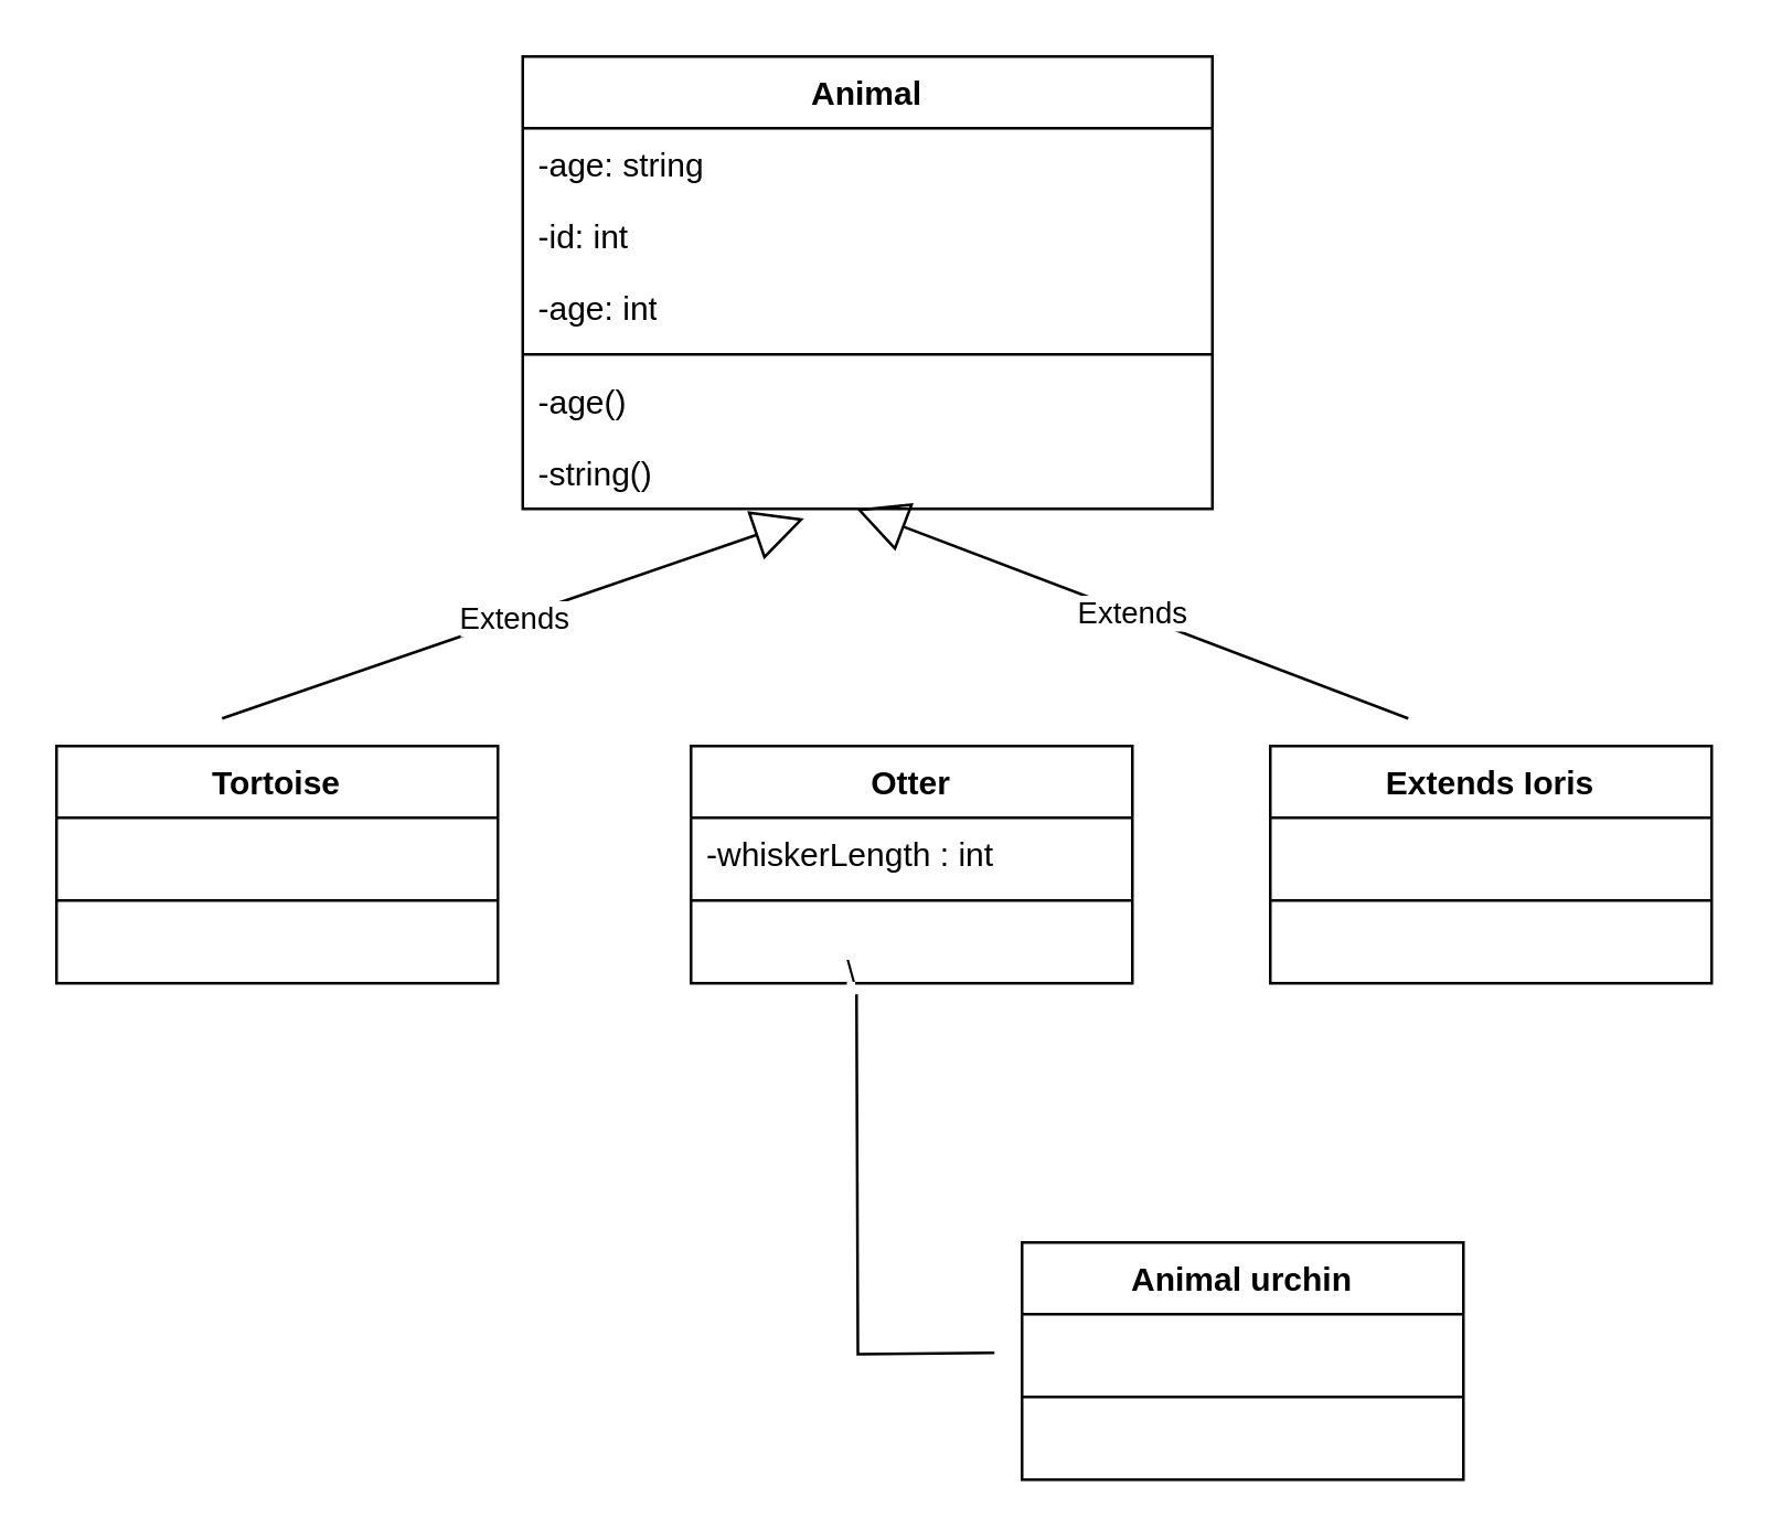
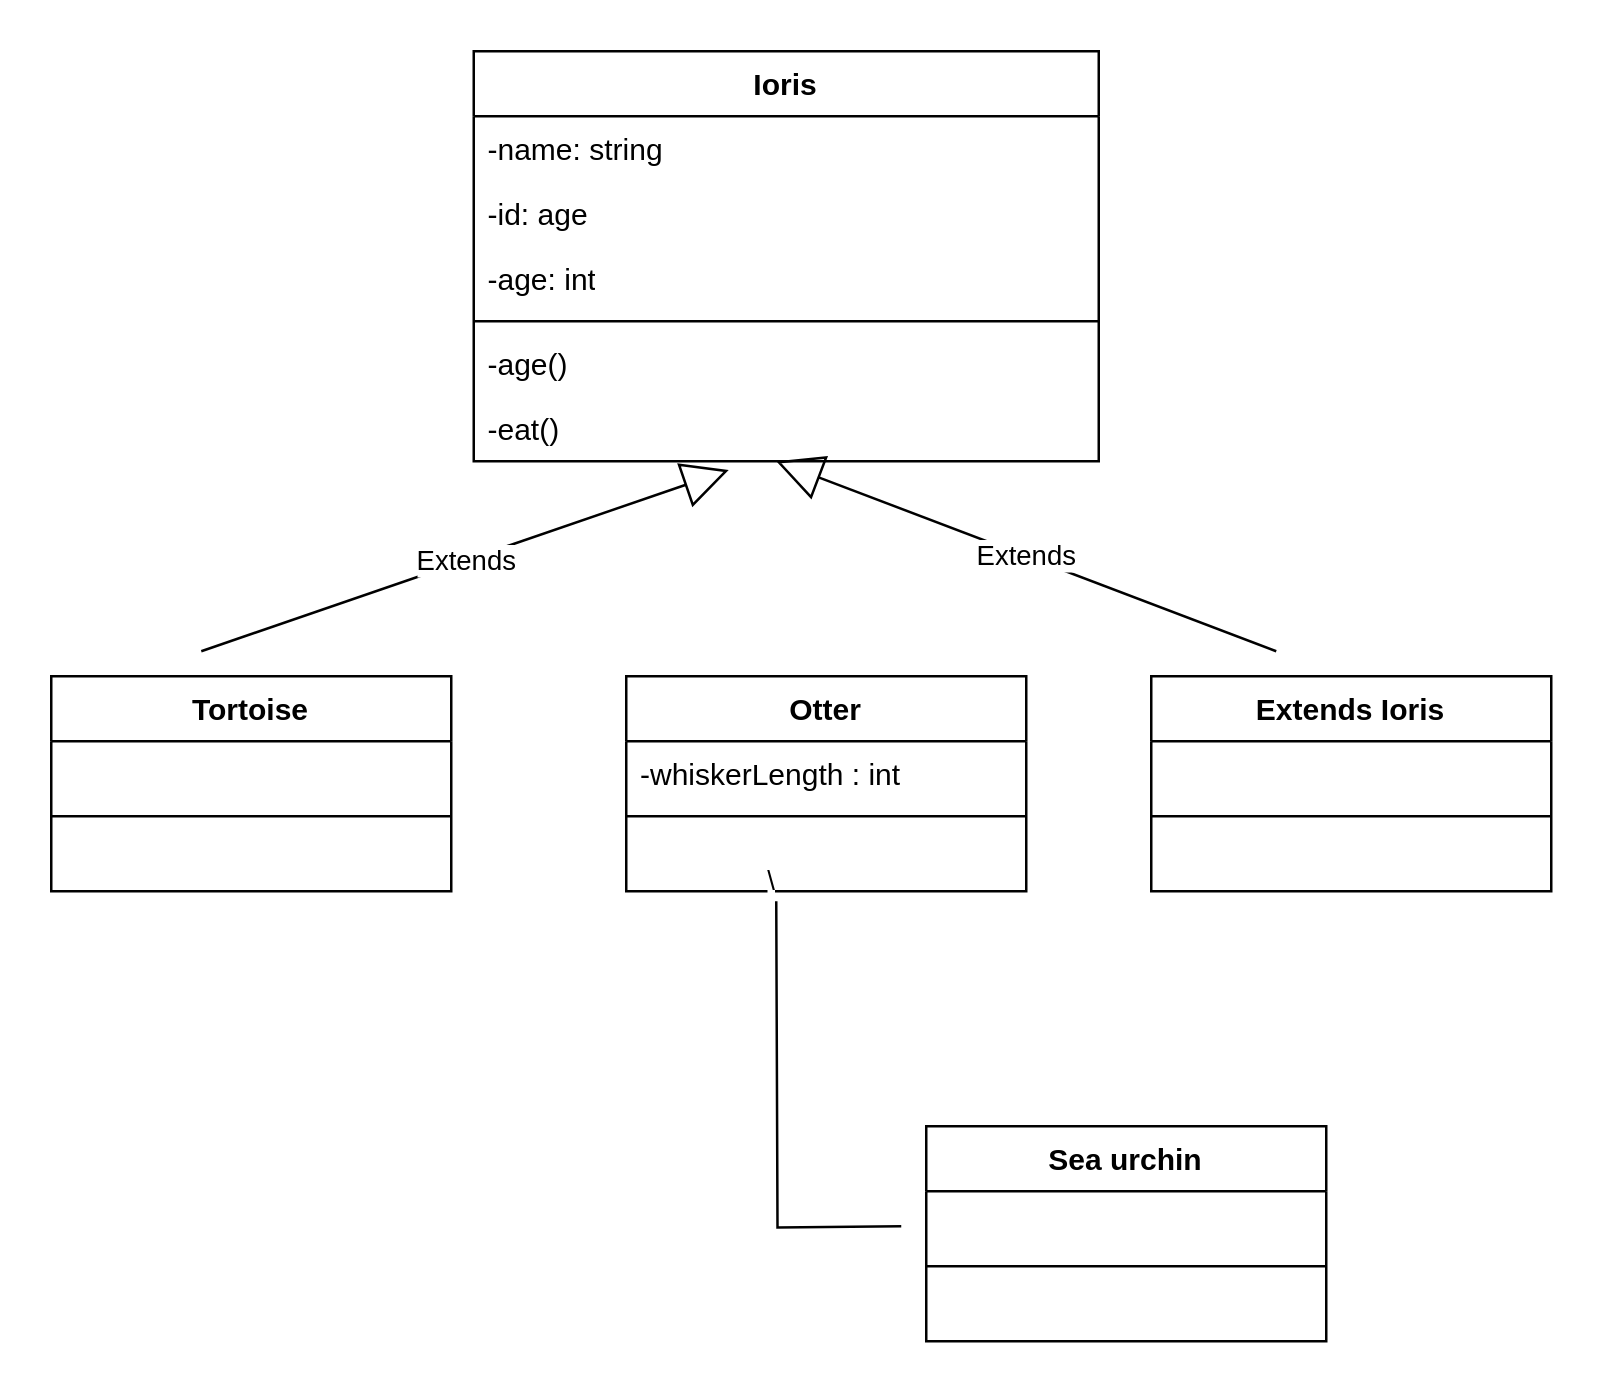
- <mxCell id="2" value="Animal" style="swimlane;fontStyle=1;align=center;verticalAlign=top;childLayout=stackLayout;horizontal=1;startSize=26;horizontalStack=0;resizeParent=1;resizeParentMax=0;resizeLast=0;collapsible=1;marginBottom=0;whiteSpace=wrap;html=1;" vertex="1" parent="1"><mxGeometry x="189" y="20" width="250" height="164" as="geometry" /></mxCell>
+ <mxCell id="2" value="Ioris" style="swimlane;fontStyle=1;align=center;verticalAlign=top;childLayout=stackLayout;horizontal=1;startSize=26;horizontalStack=0;resizeParent=1;resizeParentMax=0;resizeLast=0;collapsible=1;marginBottom=0;whiteSpace=wrap;html=1;" vertex="1" parent="1"><mxGeometry x="189" y="20" width="250" height="164" as="geometry" /></mxCell>
- <mxCell id="3" value="-age: string&lt;table&gt;&lt;tbody&gt;&lt;tr&gt;&lt;td&gt;&lt;br&gt;&lt;/td&gt;&lt;/tr&gt;&lt;tr&gt;&lt;td&gt;&lt;br&gt;&lt;/td&gt;&lt;/tr&gt;&lt;tr&gt;&lt;td&gt;&lt;br&gt;&lt;/td&gt;&lt;/tr&gt;&lt;/tbody&gt;&lt;/table&gt;" style="text;strokeColor=none;fillColor=none;align=left;verticalAlign=top;spacingLeft=4;spacingRight=4;overflow=hidden;rotatable=0;points=[[0,0.5],[1,0.5]];portConstraint=eastwest;whiteSpace=wrap;html=1;" vertex="1" parent="2"><mxGeometry y="26" width="250" height="26" as="geometry" /></mxCell>
+ <mxCell id="3" value="-name: string&lt;table&gt;&lt;tbody&gt;&lt;tr&gt;&lt;td&gt;&lt;br&gt;&lt;/td&gt;&lt;/tr&gt;&lt;tr&gt;&lt;td&gt;&lt;br&gt;&lt;/td&gt;&lt;/tr&gt;&lt;tr&gt;&lt;td&gt;&lt;br&gt;&lt;/td&gt;&lt;/tr&gt;&lt;/tbody&gt;&lt;/table&gt;" style="text;strokeColor=none;fillColor=none;align=left;verticalAlign=top;spacingLeft=4;spacingRight=4;overflow=hidden;rotatable=0;points=[[0,0.5],[1,0.5]];portConstraint=eastwest;whiteSpace=wrap;html=1;" vertex="1" parent="2"><mxGeometry y="26" width="250" height="26" as="geometry" /></mxCell>
- <mxCell id="4" value="-id: int" style="text;strokeColor=none;fillColor=none;align=left;verticalAlign=top;spacingLeft=4;spacingRight=4;overflow=hidden;rotatable=0;points=[[0,0.5],[1,0.5]];portConstraint=eastwest;whiteSpace=wrap;html=1;" vertex="1" parent="2"><mxGeometry y="52" width="250" height="26" as="geometry" /></mxCell>
+ <mxCell id="4" value="-id: age" style="text;strokeColor=none;fillColor=none;align=left;verticalAlign=top;spacingLeft=4;spacingRight=4;overflow=hidden;rotatable=0;points=[[0,0.5],[1,0.5]];portConstraint=eastwest;whiteSpace=wrap;html=1;" vertex="1" parent="2"><mxGeometry y="52" width="250" height="26" as="geometry" /></mxCell>
- <mxCell id="8" value="-string()" style="text;strokeColor=none;fillColor=none;align=left;verticalAlign=top;spacingLeft=4;spacingRight=4;overflow=hidden;rotatable=0;points=[[0,0.5],[1,0.5]];portConstraint=eastwest;whiteSpace=wrap;html=1;" vertex="1" parent="2"><mxGeometry y="138" width="250" height="26" as="geometry" /></mxCell>
+ <mxCell id="8" value="-eat()" style="text;strokeColor=none;fillColor=none;align=left;verticalAlign=top;spacingLeft=4;spacingRight=4;overflow=hidden;rotatable=0;points=[[0,0.5],[1,0.5]];portConstraint=eastwest;whiteSpace=wrap;html=1;" vertex="1" parent="2"><mxGeometry y="138" width="250" height="26" as="geometry" /></mxCell>
- <mxCell id="23" value="Animal urchin" style="swimlane;fontStyle=1;align=center;verticalAlign=top;childLayout=stackLayout;horizontal=1;startSize=26;horizontalStack=0;resizeParent=1;resizeParentMax=0;resizeLast=0;collapsible=1;marginBottom=0;whiteSpace=wrap;html=1;" vertex="1" parent="1"><mxGeometry x="370" y="450" width="160" height="86" as="geometry" /></mxCell>
+ <mxCell id="23" value="Sea urchin" style="swimlane;fontStyle=1;align=center;verticalAlign=top;childLayout=stackLayout;horizontal=1;startSize=26;horizontalStack=0;resizeParent=1;resizeParentMax=0;resizeLast=0;collapsible=1;marginBottom=0;whiteSpace=wrap;html=1;" vertex="1" parent="1"><mxGeometry x="370" y="450" width="160" height="86" as="geometry" /></mxCell>
